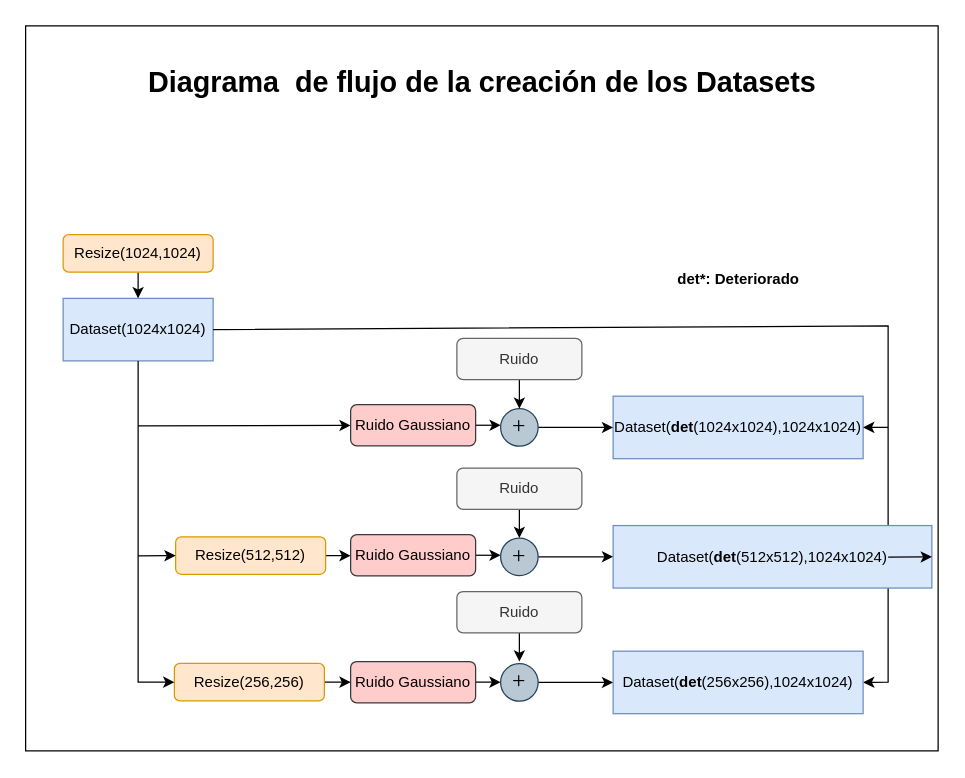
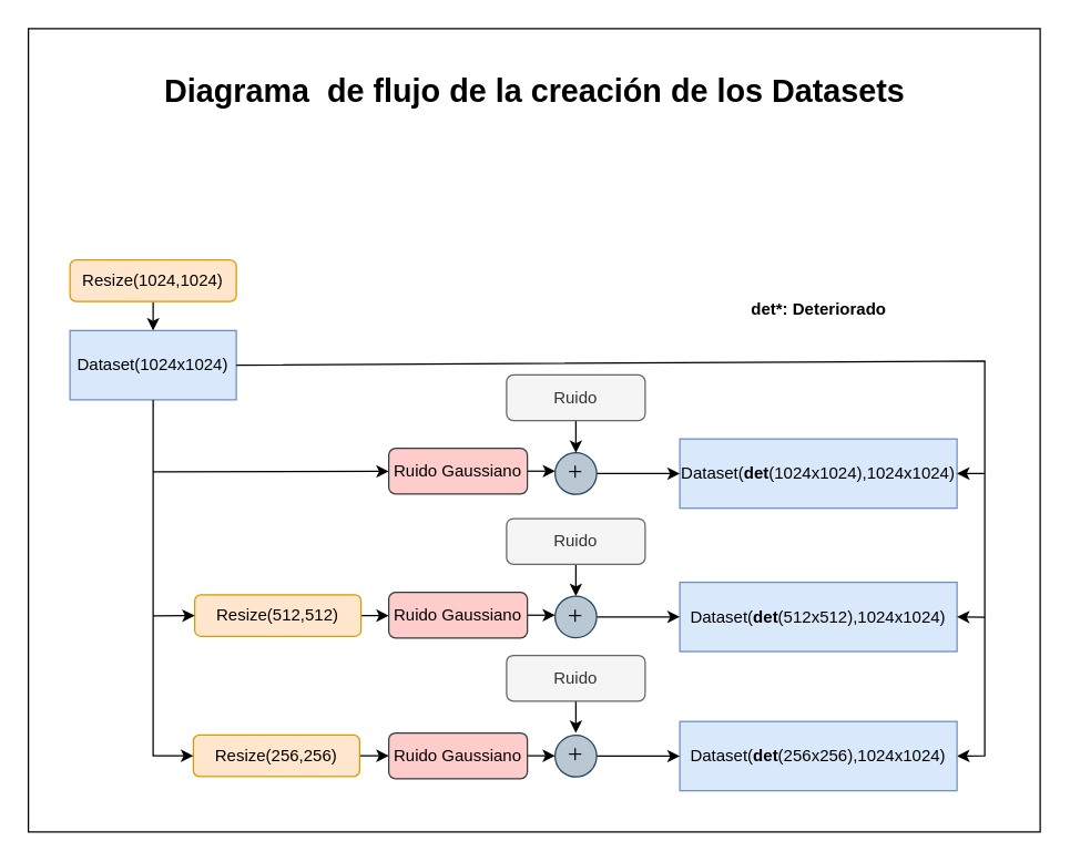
- <mxCell id="22" value="Dataset(&lt;b&gt;det&lt;/b&gt;(512x512),1024x1024)" style="rounded=0;whiteSpace=wrap;html=1;fillColor=#dae8fc;strokeColor=#6c8ebf;" vertex="1" parent="1"><mxGeometry x="490" y="419.75" width="255" height="50" as="geometry" /></mxCell>
+ <mxCell id="22" value="Dataset(&lt;b&gt;det&lt;/b&gt;(512x512),1024x1024)" style="rounded=0;whiteSpace=wrap;html=1;fillColor=#dae8fc;strokeColor=#6c8ebf;" vertex="1" parent="1"><mxGeometry x="490" y="419.75" width="200" height="50" as="geometry" /></mxCell>
